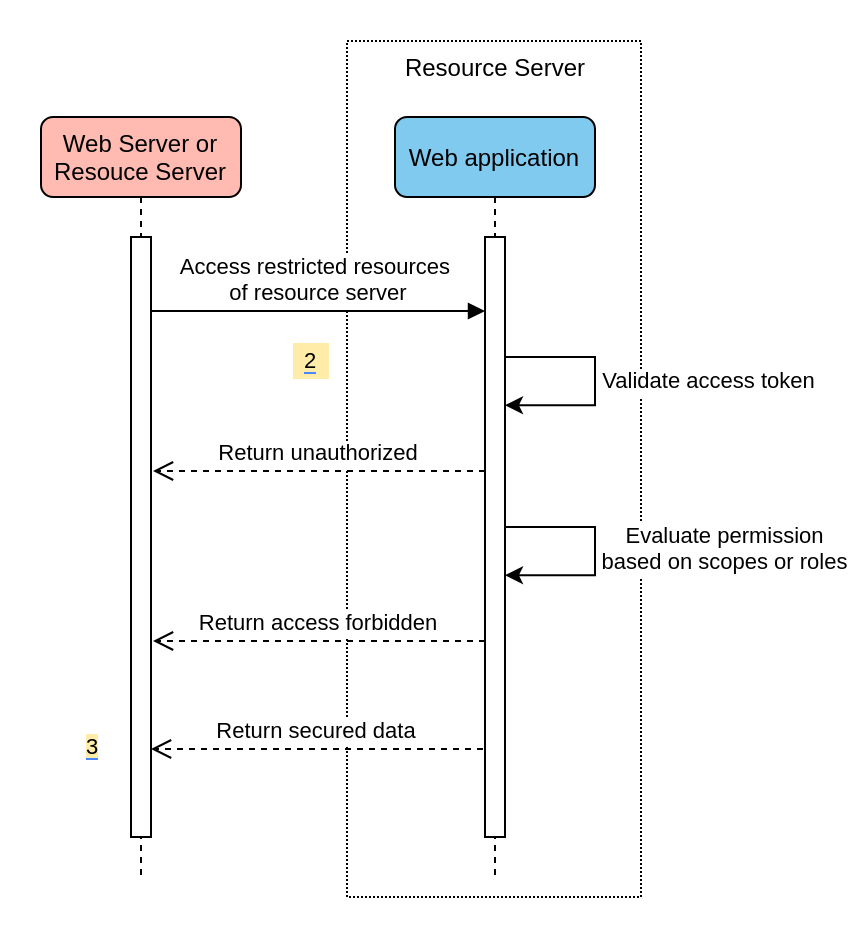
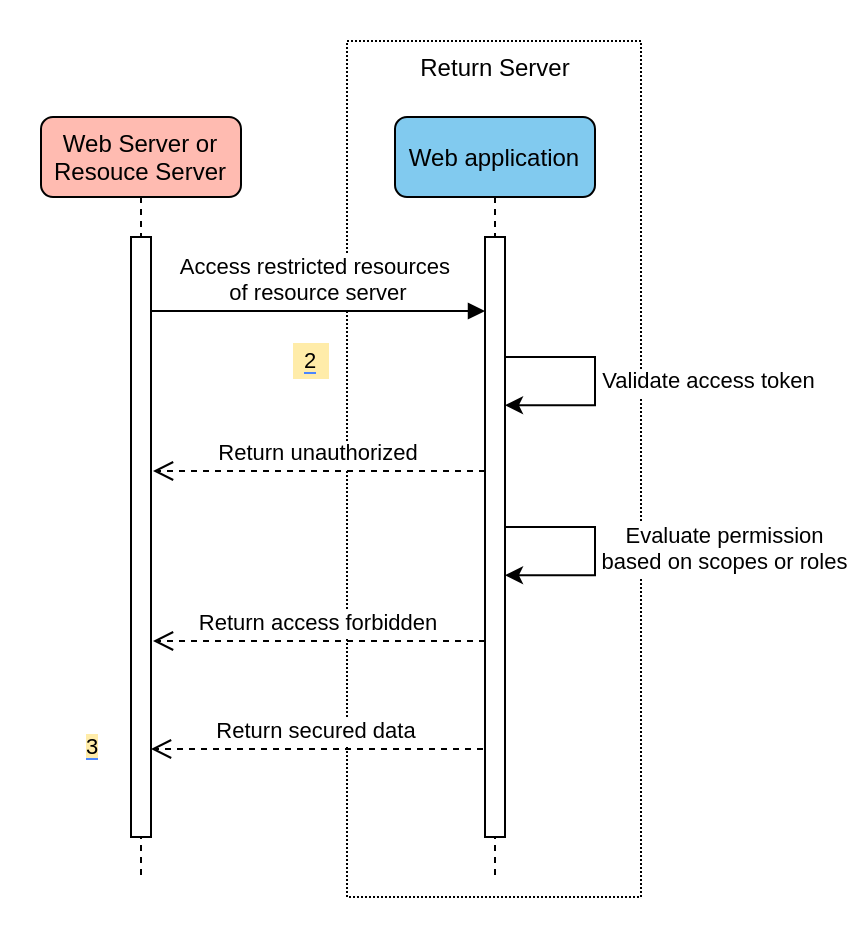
- <mxCell id="14" value="Resource Server" style="text;html=1;strokeColor=none;fillColor=none;align=center;verticalAlign=middle;whiteSpace=wrap;rounded=0;dashed=1;dashPattern=1 1;" parent="1" vertex="1"><mxGeometry x="180.5" y="24" width="132.5" height="20" as="geometry" /></mxCell>
+ <mxCell id="14" value="Return Server" style="text;html=1;strokeColor=none;fillColor=none;align=center;verticalAlign=middle;whiteSpace=wrap;rounded=0;dashed=1;dashPattern=1 1;" parent="1" vertex="1"><mxGeometry x="180.5" y="24" width="132.5" height="20" as="geometry" /></mxCell>
